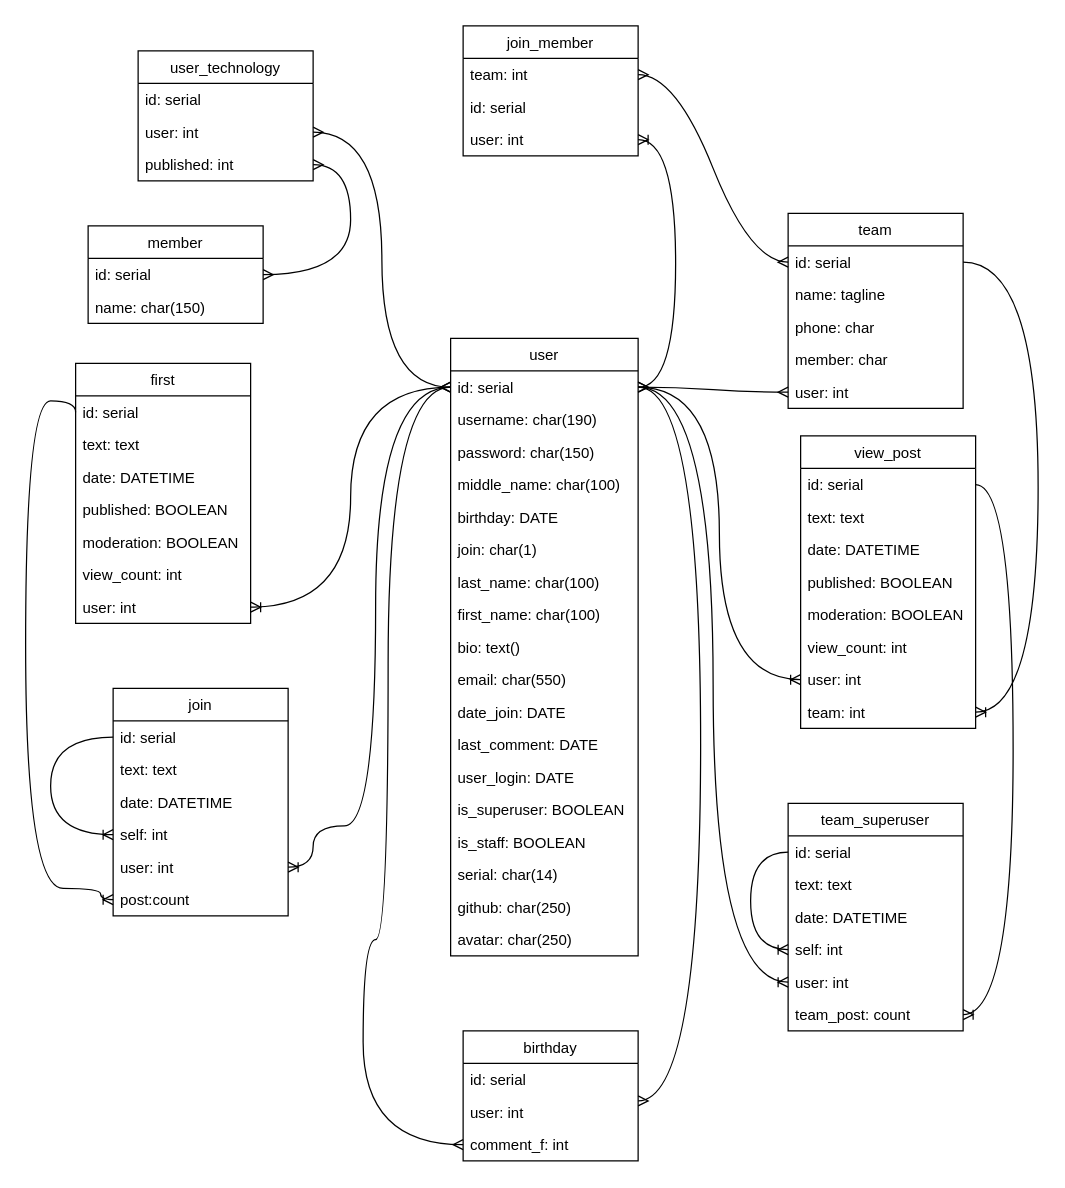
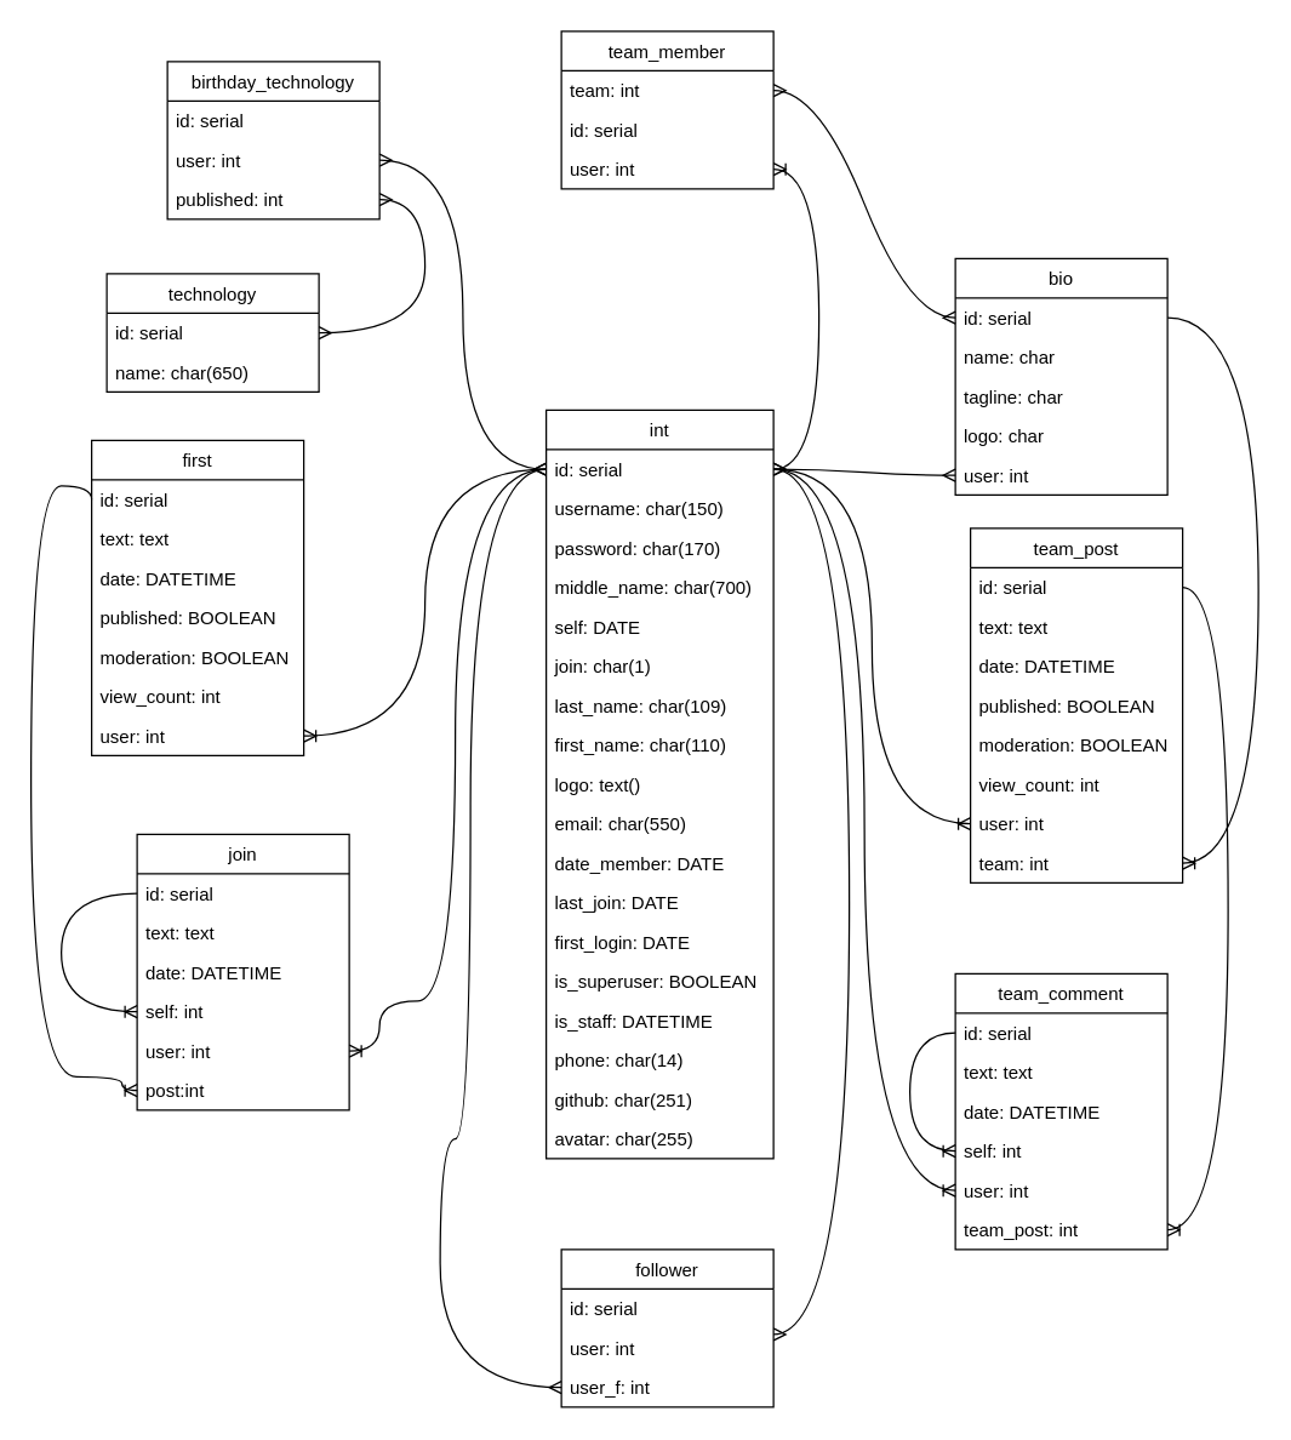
- <mxCell id="34" value="join_member" style="swimlane;fontStyle=0;childLayout=stackLayout;horizontal=1;startSize=26;fillColor=none;horizontalStack=0;resizeParent=1;resizeParentMax=0;resizeLast=0;collapsible=1;marginBottom=0;" parent="1" vertex="1"><mxGeometry x="370" y="20" width="140" height="104" as="geometry" /></mxCell>
+ <mxCell id="34" value="team_member" style="swimlane;fontStyle=0;childLayout=stackLayout;horizontal=1;startSize=26;fillColor=none;horizontalStack=0;resizeParent=1;resizeParentMax=0;resizeLast=0;collapsible=1;marginBottom=0;" parent="1" vertex="1"><mxGeometry x="370" y="20" width="140" height="104" as="geometry" /></mxCell>
- <mxCell id="21" value="user_technology" style="swimlane;fontStyle=0;childLayout=stackLayout;horizontal=1;startSize=26;fillColor=none;horizontalStack=0;resizeParent=1;resizeParentMax=0;resizeLast=0;collapsible=1;marginBottom=0;" parent="1" vertex="1"><mxGeometry x="110" y="40" width="140" height="104" as="geometry" /></mxCell>
+ <mxCell id="21" value="birthday_technology" style="swimlane;fontStyle=0;childLayout=stackLayout;horizontal=1;startSize=26;fillColor=none;horizontalStack=0;resizeParent=1;resizeParentMax=0;resizeLast=0;collapsible=1;marginBottom=0;" parent="1" vertex="1"><mxGeometry x="110" y="40" width="140" height="104" as="geometry" /></mxCell>
- <mxCell id="38" value="team" style="swimlane;fontStyle=0;childLayout=stackLayout;horizontal=1;startSize=26;fillColor=none;horizontalStack=0;resizeParent=1;resizeParentMax=0;resizeLast=0;collapsible=1;marginBottom=0;" parent="1" vertex="1"><mxGeometry x="630" y="170" width="140" height="156" as="geometry" /></mxCell>
+ <mxCell id="38" value="bio" style="swimlane;fontStyle=0;childLayout=stackLayout;horizontal=1;startSize=26;fillColor=none;horizontalStack=0;resizeParent=1;resizeParentMax=0;resizeLast=0;collapsible=1;marginBottom=0;" parent="1" vertex="1"><mxGeometry x="630" y="170" width="140" height="156" as="geometry" /></mxCell>
- <mxCell id="25" value="member" style="swimlane;fontStyle=0;childLayout=stackLayout;horizontal=1;startSize=26;fillColor=none;horizontalStack=0;resizeParent=1;resizeParentMax=0;resizeLast=0;collapsible=1;marginBottom=0;" parent="1" vertex="1"><mxGeometry x="70" y="180" width="140" height="78" as="geometry" /></mxCell>
+ <mxCell id="25" value="technology" style="swimlane;fontStyle=0;childLayout=stackLayout;horizontal=1;startSize=26;fillColor=none;horizontalStack=0;resizeParent=1;resizeParentMax=0;resizeLast=0;collapsible=1;marginBottom=0;" parent="1" vertex="1"><mxGeometry x="70" y="180" width="140" height="78" as="geometry" /></mxCell>
- <mxCell id="40" value="name: tagline" style="text;strokeColor=none;fillColor=none;align=left;verticalAlign=top;spacingLeft=4;spacingRight=4;overflow=hidden;rotatable=0;points=[[0,0.5],[1,0.5]];portConstraint=eastwest;" parent="38" vertex="1"><mxGeometry y="52" width="140" height="26" as="geometry" /></mxCell>
+ <mxCell id="40" value="name: char" style="text;strokeColor=none;fillColor=none;align=left;verticalAlign=top;spacingLeft=4;spacingRight=4;overflow=hidden;rotatable=0;points=[[0,0.5],[1,0.5]];portConstraint=eastwest;" parent="38" vertex="1"><mxGeometry y="52" width="140" height="26" as="geometry" /></mxCell>
- <mxCell id="27" value="name: char(150)" style="text;strokeColor=none;fillColor=none;align=left;verticalAlign=top;spacingLeft=4;spacingRight=4;overflow=hidden;rotatable=0;points=[[0,0.5],[1,0.5]];portConstraint=eastwest;" parent="25" vertex="1"><mxGeometry y="52" width="140" height="26" as="geometry" /></mxCell>
+ <mxCell id="27" value="name: char(650)" style="text;strokeColor=none;fillColor=none;align=left;verticalAlign=top;spacingLeft=4;spacingRight=4;overflow=hidden;rotatable=0;points=[[0,0.5],[1,0.5]];portConstraint=eastwest;" parent="25" vertex="1"><mxGeometry y="52" width="140" height="26" as="geometry" /></mxCell>
- <mxCell id="41" value="phone: char" style="text;strokeColor=none;fillColor=none;align=left;verticalAlign=top;spacingLeft=4;spacingRight=4;overflow=hidden;rotatable=0;points=[[0,0.5],[1,0.5]];portConstraint=eastwest;" parent="38" vertex="1"><mxGeometry y="78" width="140" height="26" as="geometry" /></mxCell>
+ <mxCell id="41" value="tagline: char" style="text;strokeColor=none;fillColor=none;align=left;verticalAlign=top;spacingLeft=4;spacingRight=4;overflow=hidden;rotatable=0;points=[[0,0.5],[1,0.5]];portConstraint=eastwest;" parent="38" vertex="1"><mxGeometry y="78" width="140" height="26" as="geometry" /></mxCell>
- <mxCell id="2" value="user" style="swimlane;fontStyle=0;childLayout=stackLayout;horizontal=1;startSize=26;fillColor=none;horizontalStack=0;resizeParent=1;resizeParentMax=0;resizeLast=0;collapsible=1;marginBottom=0;" parent="1" vertex="1"><mxGeometry x="360" y="270" width="150" height="494" as="geometry" /></mxCell>
+ <mxCell id="2" value="int" style="swimlane;fontStyle=0;childLayout=stackLayout;horizontal=1;startSize=26;fillColor=none;horizontalStack=0;resizeParent=1;resizeParentMax=0;resizeLast=0;collapsible=1;marginBottom=0;" parent="1" vertex="1"><mxGeometry x="360" y="270" width="150" height="494" as="geometry" /></mxCell>
- <mxCell id="42" value="member: char" style="text;strokeColor=none;fillColor=none;align=left;verticalAlign=top;spacingLeft=4;spacingRight=4;overflow=hidden;rotatable=0;points=[[0,0.5],[1,0.5]];portConstraint=eastwest;" parent="38" vertex="1"><mxGeometry y="104" width="140" height="26" as="geometry" /></mxCell>
+ <mxCell id="42" value="logo: char" style="text;strokeColor=none;fillColor=none;align=left;verticalAlign=top;spacingLeft=4;spacingRight=4;overflow=hidden;rotatable=0;points=[[0,0.5],[1,0.5]];portConstraint=eastwest;" parent="38" vertex="1"><mxGeometry y="104" width="140" height="26" as="geometry" /></mxCell>
- <mxCell id="4" value="username: char(190)" style="text;strokeColor=none;fillColor=none;align=left;verticalAlign=top;spacingLeft=4;spacingRight=4;overflow=hidden;rotatable=0;points=[[0,0.5],[1,0.5]];portConstraint=eastwest;" parent="2" vertex="1"><mxGeometry y="52" width="150" height="26" as="geometry" /></mxCell>
+ <mxCell id="4" value="username: char(150)" style="text;strokeColor=none;fillColor=none;align=left;verticalAlign=top;spacingLeft=4;spacingRight=4;overflow=hidden;rotatable=0;points=[[0,0.5],[1,0.5]];portConstraint=eastwest;" parent="2" vertex="1"><mxGeometry y="52" width="150" height="26" as="geometry" /></mxCell>
- <mxCell id="5" value="password: char(150)" style="text;strokeColor=none;fillColor=none;align=left;verticalAlign=top;spacingLeft=4;spacingRight=4;overflow=hidden;rotatable=0;points=[[0,0.5],[1,0.5]];portConstraint=eastwest;" parent="2" vertex="1"><mxGeometry y="78" width="150" height="26" as="geometry" /></mxCell>
+ <mxCell id="5" value="password: char(170)" style="text;strokeColor=none;fillColor=none;align=left;verticalAlign=top;spacingLeft=4;spacingRight=4;overflow=hidden;rotatable=0;points=[[0,0.5],[1,0.5]];portConstraint=eastwest;" parent="2" vertex="1"><mxGeometry y="78" width="150" height="26" as="geometry" /></mxCell>
- <mxCell id="44" value="view_post" style="swimlane;fontStyle=0;childLayout=stackLayout;horizontal=1;startSize=26;fillColor=none;horizontalStack=0;resizeParent=1;resizeParentMax=0;resizeLast=0;collapsible=1;marginBottom=0;" parent="1" vertex="1"><mxGeometry x="640" y="348" width="140" height="234" as="geometry" /></mxCell>
+ <mxCell id="44" value="team_post" style="swimlane;fontStyle=0;childLayout=stackLayout;horizontal=1;startSize=26;fillColor=none;horizontalStack=0;resizeParent=1;resizeParentMax=0;resizeLast=0;collapsible=1;marginBottom=0;" parent="1" vertex="1"><mxGeometry x="640" y="348" width="140" height="234" as="geometry" /></mxCell>
- <mxCell id="6" value="middle_name: char(100)" style="text;strokeColor=none;fillColor=none;align=left;verticalAlign=top;spacingLeft=4;spacingRight=4;overflow=hidden;rotatable=0;points=[[0,0.5],[1,0.5]];portConstraint=eastwest;" parent="2" vertex="1"><mxGeometry y="104" width="150" height="26" as="geometry" /></mxCell>
+ <mxCell id="6" value="middle_name: char(700)" style="text;strokeColor=none;fillColor=none;align=left;verticalAlign=top;spacingLeft=4;spacingRight=4;overflow=hidden;rotatable=0;points=[[0,0.5],[1,0.5]];portConstraint=eastwest;" parent="2" vertex="1"><mxGeometry y="104" width="150" height="26" as="geometry" /></mxCell>
- <mxCell id="7" value="birthday: DATE" style="text;strokeColor=none;fillColor=none;align=left;verticalAlign=top;spacingLeft=4;spacingRight=4;overflow=hidden;rotatable=0;points=[[0,0.5],[1,0.5]];portConstraint=eastwest;" parent="2" vertex="1"><mxGeometry y="130" width="150" height="26" as="geometry" /></mxCell>
+ <mxCell id="7" value="self: DATE" style="text;strokeColor=none;fillColor=none;align=left;verticalAlign=top;spacingLeft=4;spacingRight=4;overflow=hidden;rotatable=0;points=[[0,0.5],[1,0.5]];portConstraint=eastwest;" parent="2" vertex="1"><mxGeometry y="130" width="150" height="26" as="geometry" /></mxCell>
- <mxCell id="9" value="last_name: char(100)" style="text;strokeColor=none;fillColor=none;align=left;verticalAlign=top;spacingLeft=4;spacingRight=4;overflow=hidden;rotatable=0;points=[[0,0.5],[1,0.5]];portConstraint=eastwest;" parent="2" vertex="1"><mxGeometry y="182" width="150" height="26" as="geometry" /></mxCell>
+ <mxCell id="9" value="last_name: char(109)" style="text;strokeColor=none;fillColor=none;align=left;verticalAlign=top;spacingLeft=4;spacingRight=4;overflow=hidden;rotatable=0;points=[[0,0.5],[1,0.5]];portConstraint=eastwest;" parent="2" vertex="1"><mxGeometry y="182" width="150" height="26" as="geometry" /></mxCell>
- <mxCell id="10" value="first_name: char(100)" style="text;strokeColor=none;fillColor=none;align=left;verticalAlign=top;spacingLeft=4;spacingRight=4;overflow=hidden;rotatable=0;points=[[0,0.5],[1,0.5]];portConstraint=eastwest;" parent="2" vertex="1"><mxGeometry y="208" width="150" height="26" as="geometry" /></mxCell>
+ <mxCell id="10" value="first_name: char(110)" style="text;strokeColor=none;fillColor=none;align=left;verticalAlign=top;spacingLeft=4;spacingRight=4;overflow=hidden;rotatable=0;points=[[0,0.5],[1,0.5]];portConstraint=eastwest;" parent="2" vertex="1"><mxGeometry y="208" width="150" height="26" as="geometry" /></mxCell>
- <mxCell id="11" value="bio: text()" style="text;strokeColor=none;fillColor=none;align=left;verticalAlign=top;spacingLeft=4;spacingRight=4;overflow=hidden;rotatable=0;points=[[0,0.5],[1,0.5]];portConstraint=eastwest;" parent="2" vertex="1"><mxGeometry y="234" width="150" height="26" as="geometry" /></mxCell>
+ <mxCell id="11" value="logo: text()" style="text;strokeColor=none;fillColor=none;align=left;verticalAlign=top;spacingLeft=4;spacingRight=4;overflow=hidden;rotatable=0;points=[[0,0.5],[1,0.5]];portConstraint=eastwest;" parent="2" vertex="1"><mxGeometry y="234" width="150" height="26" as="geometry" /></mxCell>
- <mxCell id="13" value="date_join: DATE" style="text;strokeColor=none;fillColor=none;align=left;verticalAlign=top;spacingLeft=4;spacingRight=4;overflow=hidden;rotatable=0;points=[[0,0.5],[1,0.5]];portConstraint=eastwest;" parent="2" vertex="1"><mxGeometry y="286" width="150" height="26" as="geometry" /></mxCell>
+ <mxCell id="13" value="date_member: DATE" style="text;strokeColor=none;fillColor=none;align=left;verticalAlign=top;spacingLeft=4;spacingRight=4;overflow=hidden;rotatable=0;points=[[0,0.5],[1,0.5]];portConstraint=eastwest;" parent="2" vertex="1"><mxGeometry y="286" width="150" height="26" as="geometry" /></mxCell>
- <mxCell id="14" value="last_comment: DATE" style="text;strokeColor=none;fillColor=none;align=left;verticalAlign=top;spacingLeft=4;spacingRight=4;overflow=hidden;rotatable=0;points=[[0,0.5],[1,0.5]];portConstraint=eastwest;" parent="2" vertex="1"><mxGeometry y="312" width="150" height="26" as="geometry" /></mxCell>
+ <mxCell id="14" value="last_join: DATE" style="text;strokeColor=none;fillColor=none;align=left;verticalAlign=top;spacingLeft=4;spacingRight=4;overflow=hidden;rotatable=0;points=[[0,0.5],[1,0.5]];portConstraint=eastwest;" parent="2" vertex="1"><mxGeometry y="312" width="150" height="26" as="geometry" /></mxCell>
- <mxCell id="15" value="user_login: DATE" style="text;strokeColor=none;fillColor=none;align=left;verticalAlign=top;spacingLeft=4;spacingRight=4;overflow=hidden;rotatable=0;points=[[0,0.5],[1,0.5]];portConstraint=eastwest;" parent="2" vertex="1"><mxGeometry y="338" width="150" height="26" as="geometry" /></mxCell>
+ <mxCell id="15" value="first_login: DATE" style="text;strokeColor=none;fillColor=none;align=left;verticalAlign=top;spacingLeft=4;spacingRight=4;overflow=hidden;rotatable=0;points=[[0,0.5],[1,0.5]];portConstraint=eastwest;" parent="2" vertex="1"><mxGeometry y="338" width="150" height="26" as="geometry" /></mxCell>
- <mxCell id="53" value="team_superuser" style="swimlane;fontStyle=0;childLayout=stackLayout;horizontal=1;startSize=26;fillColor=none;horizontalStack=0;resizeParent=1;resizeParentMax=0;resizeLast=0;collapsible=1;marginBottom=0;" parent="1" vertex="1"><mxGeometry x="630" y="642" width="140" height="182" as="geometry" /></mxCell>
+ <mxCell id="53" value="team_comment" style="swimlane;fontStyle=0;childLayout=stackLayout;horizontal=1;startSize=26;fillColor=none;horizontalStack=0;resizeParent=1;resizeParentMax=0;resizeLast=0;collapsible=1;marginBottom=0;" parent="1" vertex="1"><mxGeometry x="630" y="642" width="140" height="182" as="geometry" /></mxCell>
- <mxCell id="17" value="is_staff: BOOLEAN" style="text;strokeColor=none;fillColor=none;align=left;verticalAlign=top;spacingLeft=4;spacingRight=4;overflow=hidden;rotatable=0;points=[[0,0.5],[1,0.5]];portConstraint=eastwest;" parent="2" vertex="1"><mxGeometry y="390" width="150" height="26" as="geometry" /></mxCell>
+ <mxCell id="17" value="is_staff: DATETIME" style="text;strokeColor=none;fillColor=none;align=left;verticalAlign=top;spacingLeft=4;spacingRight=4;overflow=hidden;rotatable=0;points=[[0,0.5],[1,0.5]];portConstraint=eastwest;" parent="2" vertex="1"><mxGeometry y="390" width="150" height="26" as="geometry" /></mxCell>
- <mxCell id="18" value="serial: char(14)" style="text;strokeColor=none;fillColor=none;align=left;verticalAlign=top;spacingLeft=4;spacingRight=4;overflow=hidden;rotatable=0;points=[[0,0.5],[1,0.5]];portConstraint=eastwest;" parent="2" vertex="1"><mxGeometry y="416" width="150" height="26" as="geometry" /></mxCell>
+ <mxCell id="18" value="phone: char(14)" style="text;strokeColor=none;fillColor=none;align=left;verticalAlign=top;spacingLeft=4;spacingRight=4;overflow=hidden;rotatable=0;points=[[0,0.5],[1,0.5]];portConstraint=eastwest;" parent="2" vertex="1"><mxGeometry y="416" width="150" height="26" as="geometry" /></mxCell>
- <mxCell id="81" value="post:count" style="text;strokeColor=none;fillColor=none;align=left;verticalAlign=top;spacingLeft=4;spacingRight=4;overflow=hidden;rotatable=0;points=[[0,0.5],[1,0.5]];portConstraint=eastwest;" parent="75" vertex="1"><mxGeometry y="156" width="140" height="26" as="geometry" /></mxCell>
+ <mxCell id="81" value="post:int" style="text;strokeColor=none;fillColor=none;align=left;verticalAlign=top;spacingLeft=4;spacingRight=4;overflow=hidden;rotatable=0;points=[[0,0.5],[1,0.5]];portConstraint=eastwest;" parent="75" vertex="1"><mxGeometry y="156" width="140" height="26" as="geometry" /></mxCell>
- <mxCell id="19" value="github: char(250)" style="text;strokeColor=none;fillColor=none;align=left;verticalAlign=top;spacingLeft=4;spacingRight=4;overflow=hidden;rotatable=0;points=[[0,0.5],[1,0.5]];portConstraint=eastwest;" parent="2" vertex="1"><mxGeometry y="442" width="150" height="26" as="geometry" /></mxCell>
+ <mxCell id="19" value="github: char(251)" style="text;strokeColor=none;fillColor=none;align=left;verticalAlign=top;spacingLeft=4;spacingRight=4;overflow=hidden;rotatable=0;points=[[0,0.5],[1,0.5]];portConstraint=eastwest;" parent="2" vertex="1"><mxGeometry y="442" width="150" height="26" as="geometry" /></mxCell>
- <mxCell id="20" value="avatar: char(250)" style="text;strokeColor=none;fillColor=none;align=left;verticalAlign=top;spacingLeft=4;spacingRight=4;overflow=hidden;rotatable=0;points=[[0,0.5],[1,0.5]];portConstraint=eastwest;" parent="2" vertex="1"><mxGeometry y="468" width="150" height="26" as="geometry" /></mxCell>
+ <mxCell id="20" value="avatar: char(255)" style="text;strokeColor=none;fillColor=none;align=left;verticalAlign=top;spacingLeft=4;spacingRight=4;overflow=hidden;rotatable=0;points=[[0,0.5],[1,0.5]];portConstraint=eastwest;" parent="2" vertex="1"><mxGeometry y="468" width="150" height="26" as="geometry" /></mxCell>
- <mxCell id="59" value="team_post: count" style="text;strokeColor=none;fillColor=none;align=left;verticalAlign=top;spacingLeft=4;spacingRight=4;overflow=hidden;rotatable=0;points=[[0,0.5],[1,0.5]];portConstraint=eastwest;" parent="53" vertex="1"><mxGeometry y="156" width="140" height="26" as="geometry" /></mxCell>
+ <mxCell id="59" value="team_post: int" style="text;strokeColor=none;fillColor=none;align=left;verticalAlign=top;spacingLeft=4;spacingRight=4;overflow=hidden;rotatable=0;points=[[0,0.5],[1,0.5]];portConstraint=eastwest;" parent="53" vertex="1"><mxGeometry y="156" width="140" height="26" as="geometry" /></mxCell>
- <mxCell id="30" value="birthday" style="swimlane;fontStyle=0;childLayout=stackLayout;horizontal=1;startSize=26;fillColor=none;horizontalStack=0;resizeParent=1;resizeParentMax=0;resizeLast=0;collapsible=1;marginBottom=0;" parent="1" vertex="1"><mxGeometry x="370" y="824" width="140" height="104" as="geometry" /></mxCell>
+ <mxCell id="30" value="follower" style="swimlane;fontStyle=0;childLayout=stackLayout;horizontal=1;startSize=26;fillColor=none;horizontalStack=0;resizeParent=1;resizeParentMax=0;resizeLast=0;collapsible=1;marginBottom=0;" parent="1" vertex="1"><mxGeometry x="370" y="824" width="140" height="104" as="geometry" /></mxCell>
- <mxCell id="33" value="comment_f: int" style="text;strokeColor=none;fillColor=none;align=left;verticalAlign=top;spacingLeft=4;spacingRight=4;overflow=hidden;rotatable=0;points=[[0,0.5],[1,0.5]];portConstraint=eastwest;" parent="30" vertex="1"><mxGeometry y="78" width="140" height="26" as="geometry" /></mxCell>
+ <mxCell id="33" value="user_f: int" style="text;strokeColor=none;fillColor=none;align=left;verticalAlign=top;spacingLeft=4;spacingRight=4;overflow=hidden;rotatable=0;points=[[0,0.5],[1,0.5]];portConstraint=eastwest;" parent="30" vertex="1"><mxGeometry y="78" width="140" height="26" as="geometry" /></mxCell>
